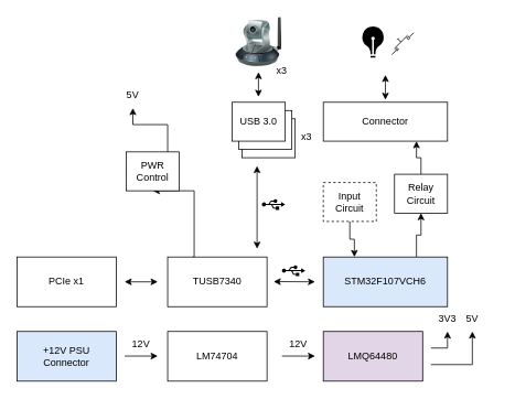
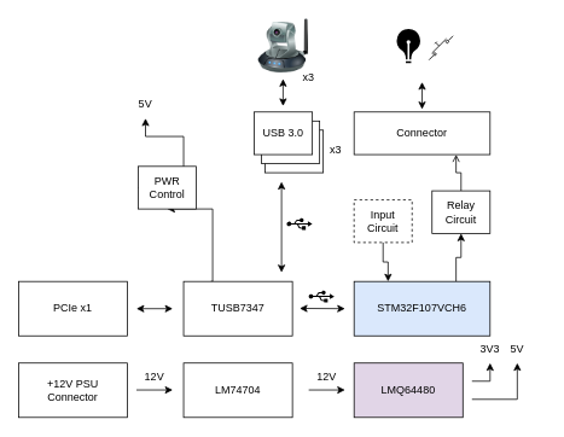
- <mxCell id="36" style="edgeStyle=orthogonalEdgeStyle;rounded=0;orthogonalLoop=1;jettySize=auto;html=1;exitX=0.5;exitY=0;exitDx=0;exitDy=0;entryX=0.75;entryY=1;entryDx=0;entryDy=0;" edge="1" parent="1" source="37" target="33"><mxGeometry relative="1" as="geometry" /></mxCell>
+ <mxCell id="36" style="edgeStyle=orthogonalEdgeStyle;rounded=0;orthogonalLoop=1;jettySize=auto;html=1;exitX=0.5;exitY=0;exitDx=0;exitDy=0;entryX=0.75;entryY=1;entryDx=0;entryDy=0;endArrow=open;" edge="1" parent="1" source="37" target="33"><mxGeometry relative="1" as="geometry" /></mxCell>
- <mxCell id="3" value="TUSB7340" style="rounded=0;whiteSpace=wrap;html=1;" vertex="1" parent="1"><mxGeometry x="202" y="310" width="120" height="60" as="geometry" /></mxCell>
+ <mxCell id="3" value="TUSB7347" style="rounded=0;whiteSpace=wrap;html=1;" vertex="1" parent="1"><mxGeometry x="202" y="310" width="120" height="60" as="geometry" /></mxCell>
- <mxCell id="19" value="+12V PSU&lt;div&gt;Connector&lt;/div&gt;" style="rounded=0;whiteSpace=wrap;html=1;fillColor=#dae8fc;" vertex="1" parent="1"><mxGeometry x="20" y="400" width="120" height="60" as="geometry" /></mxCell>
+ <mxCell id="19" value="+12V PSU&lt;div&gt;Connector&lt;/div&gt;" style="rounded=0;whiteSpace=wrap;html=1;" vertex="1" parent="1"><mxGeometry x="20" y="400" width="120" height="60" as="geometry" /></mxCell>
